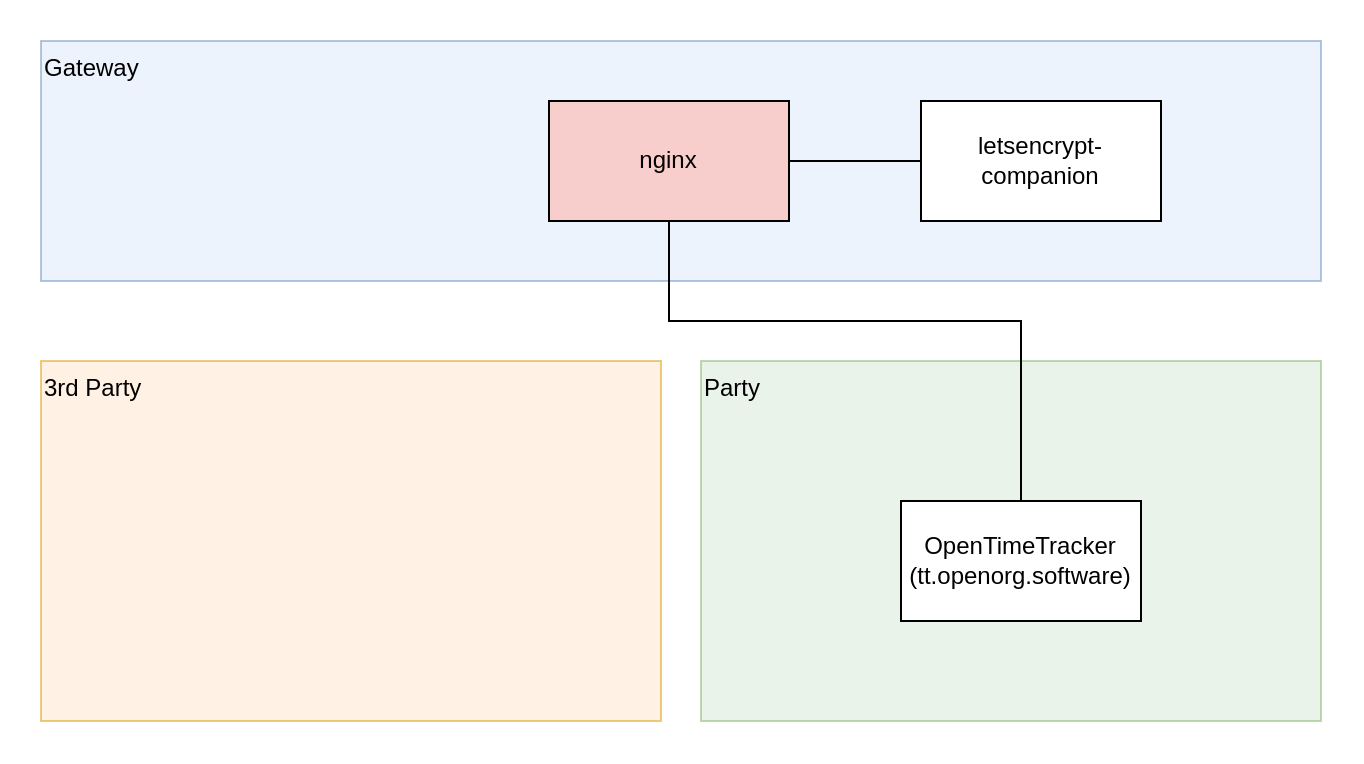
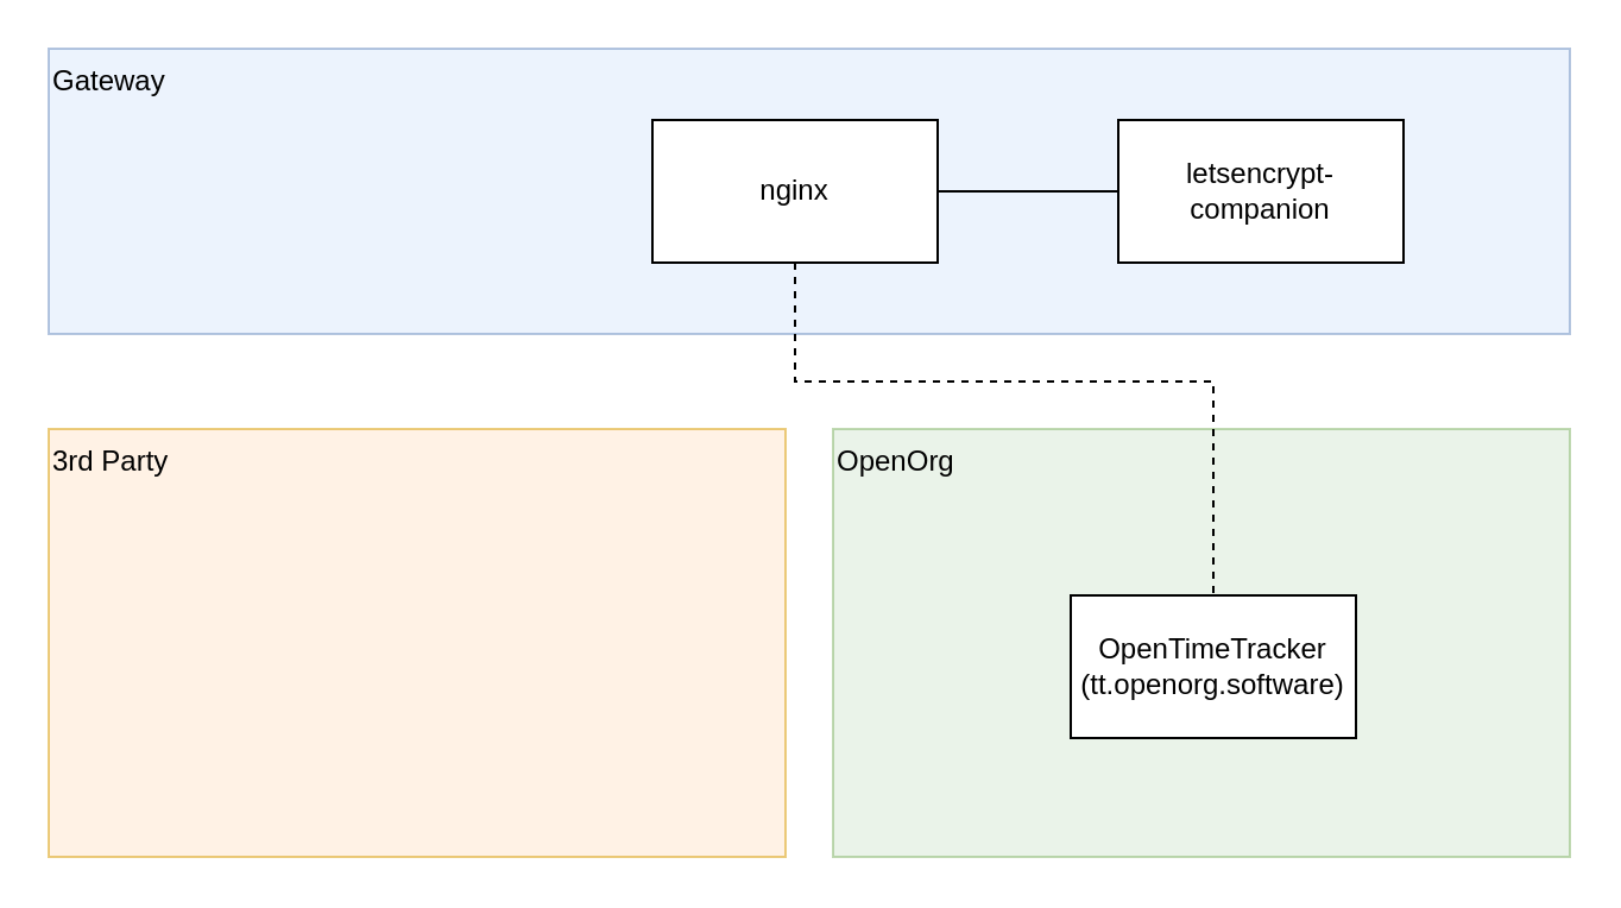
- <mxCell id="8" value="nginx" style="rounded=0;whiteSpace=wrap;html=1;fillColor=#f8cecc;" vertex="1" parent="1"><mxGeometry x="274" y="50" width="120" height="60" as="geometry" /></mxCell>
+ <mxCell id="8" value="nginx" style="rounded=0;whiteSpace=wrap;html=1;" vertex="1" parent="1"><mxGeometry x="274" y="50" width="120" height="60" as="geometry" /></mxCell>
- <mxCell id="9" value="letsencrypt-companion" style="rounded=0;whiteSpace=wrap;html=1;" vertex="1" parent="1"><mxGeometry x="460" y="50" width="120" height="60" as="geometry" /></mxCell>
+ <mxCell id="9" value="letsencrypt-companion" style="rounded=0;whiteSpace=wrap;html=1;" vertex="1" parent="1"><mxGeometry x="470" y="50" width="120" height="60" as="geometry" /></mxCell>
- <mxCell id="7" style="edgeStyle=orthogonalEdgeStyle;rounded=0;orthogonalLoop=1;jettySize=auto;html=1;exitX=0.5;exitY=1;exitDx=0;exitDy=0;entryX=0.5;entryY=0;entryDx=0;entryDy=0;endArrow=none;endFill=0;" edge="1" parent="1" source="8" target="5"><mxGeometry relative="1" as="geometry"><Array as="points"><mxPoint x="334" y="160" /><mxPoint x="510" y="160" /></Array></mxGeometry></mxCell>
+ <mxCell id="7" style="edgeStyle=orthogonalEdgeStyle;rounded=0;orthogonalLoop=1;jettySize=auto;html=1;exitX=0.5;exitY=1;exitDx=0;exitDy=0;entryX=0.5;entryY=0;entryDx=0;entryDy=0;endArrow=none;endFill=0;dashed=1;" edge="1" parent="1" source="8" target="5"><mxGeometry relative="1" as="geometry"><Array as="points"><mxPoint x="334" y="160" /><mxPoint x="510" y="160" /></Array></mxGeometry></mxCell>
- <mxCell id="3" value="Party" style="rounded=0;whiteSpace=wrap;html=1;align=left;verticalAlign=top;opacity=50;fillColor=#d5e8d4;strokeColor=#82b366;" vertex="1" parent="1"><mxGeometry x="350" y="180" width="310" height="180" as="geometry" /></mxCell>
+ <mxCell id="3" value="OpenOrg" style="rounded=0;whiteSpace=wrap;html=1;align=left;verticalAlign=top;opacity=50;fillColor=#d5e8d4;strokeColor=#82b366;" vertex="1" parent="1"><mxGeometry x="350" y="180" width="310" height="180" as="geometry" /></mxCell>
